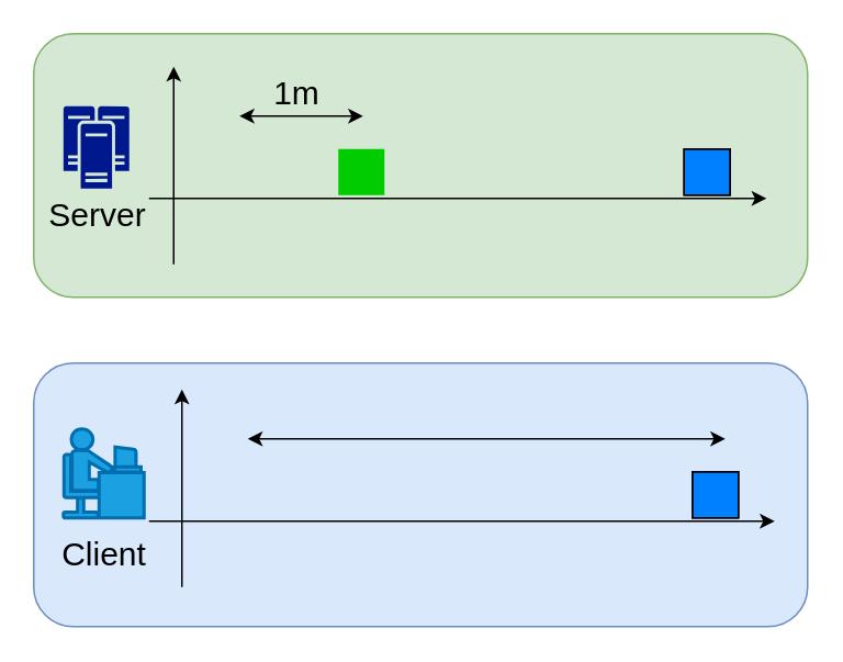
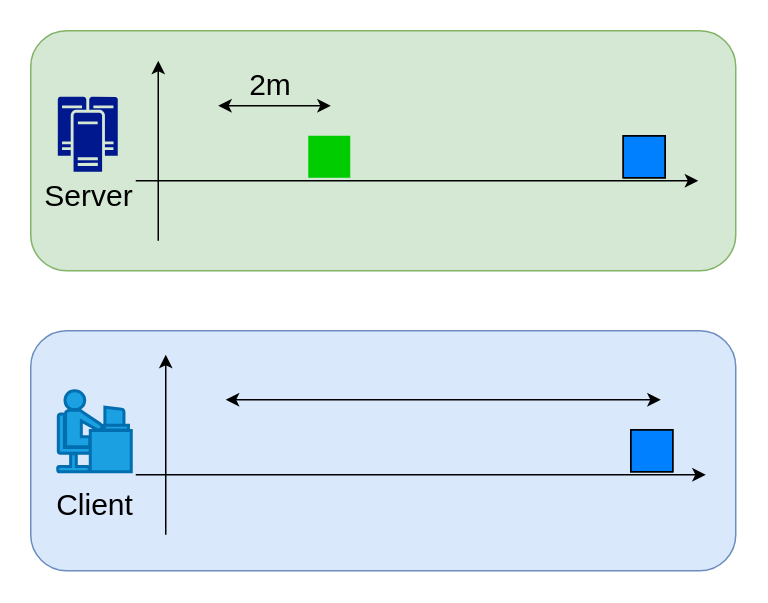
- <mxCell id="15" value="&lt;font style=&quot;font-size: 20px;&quot;&gt;1m&lt;/font&gt;" style="text;html=1;strokeColor=none;fillColor=none;align=center;verticalAlign=middle;whiteSpace=wrap;rounded=0;" parent="1" vertex="1"><mxGeometry x="150" y="40" width="60" height="30" as="geometry" /></mxCell>
+ <mxCell id="15" value="&lt;font style=&quot;font-size: 20px;&quot;&gt;2m&lt;/font&gt;" style="text;html=1;strokeColor=none;fillColor=none;align=center;verticalAlign=middle;whiteSpace=wrap;rounded=0;" parent="1" vertex="1"><mxGeometry x="150" y="40" width="60" height="30" as="geometry" /></mxCell>
